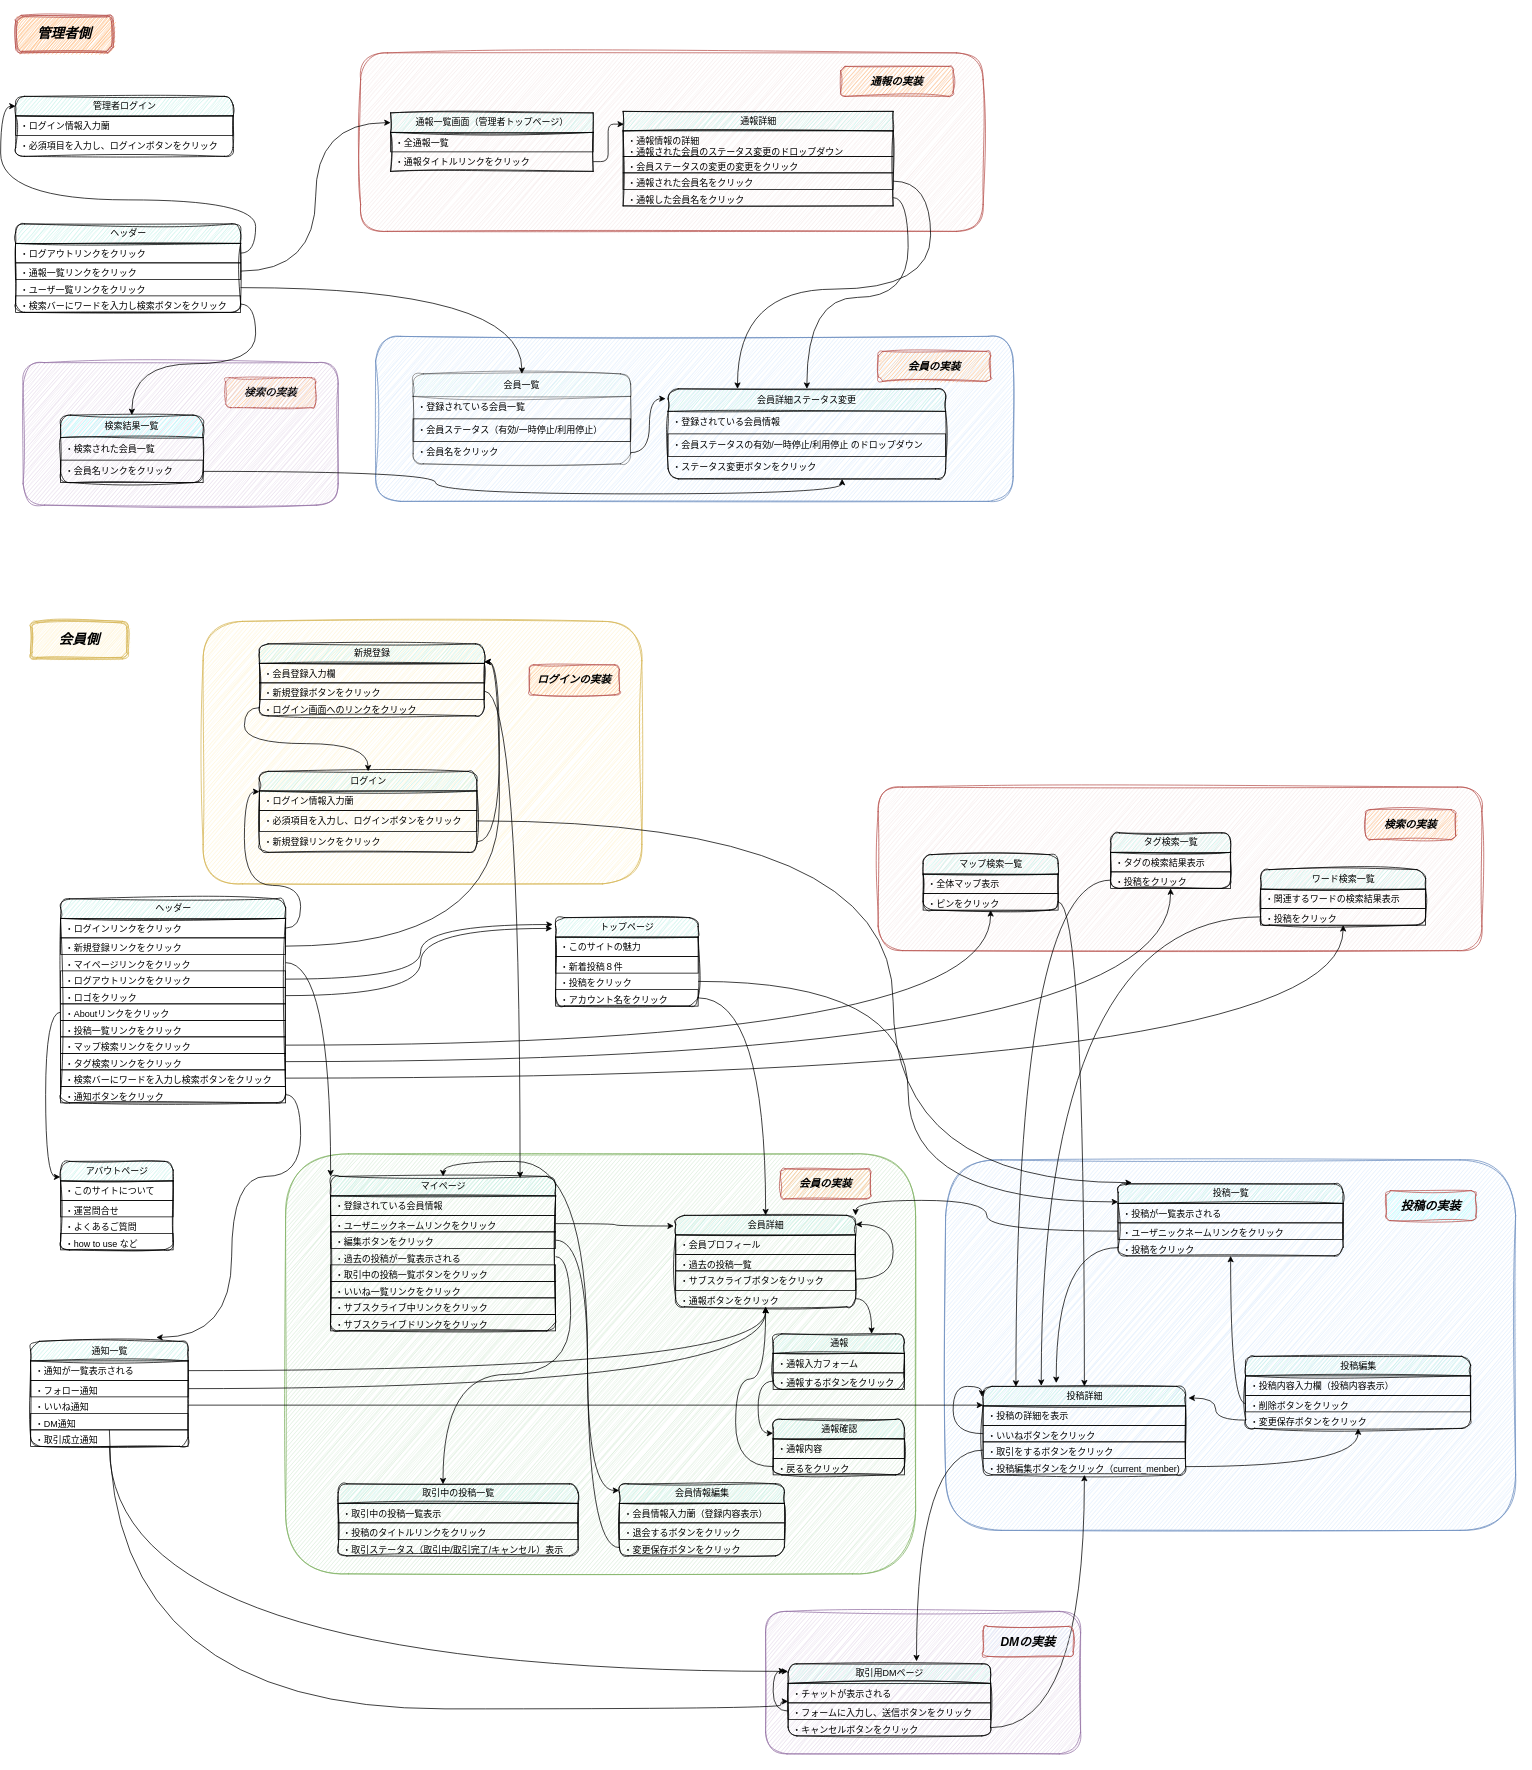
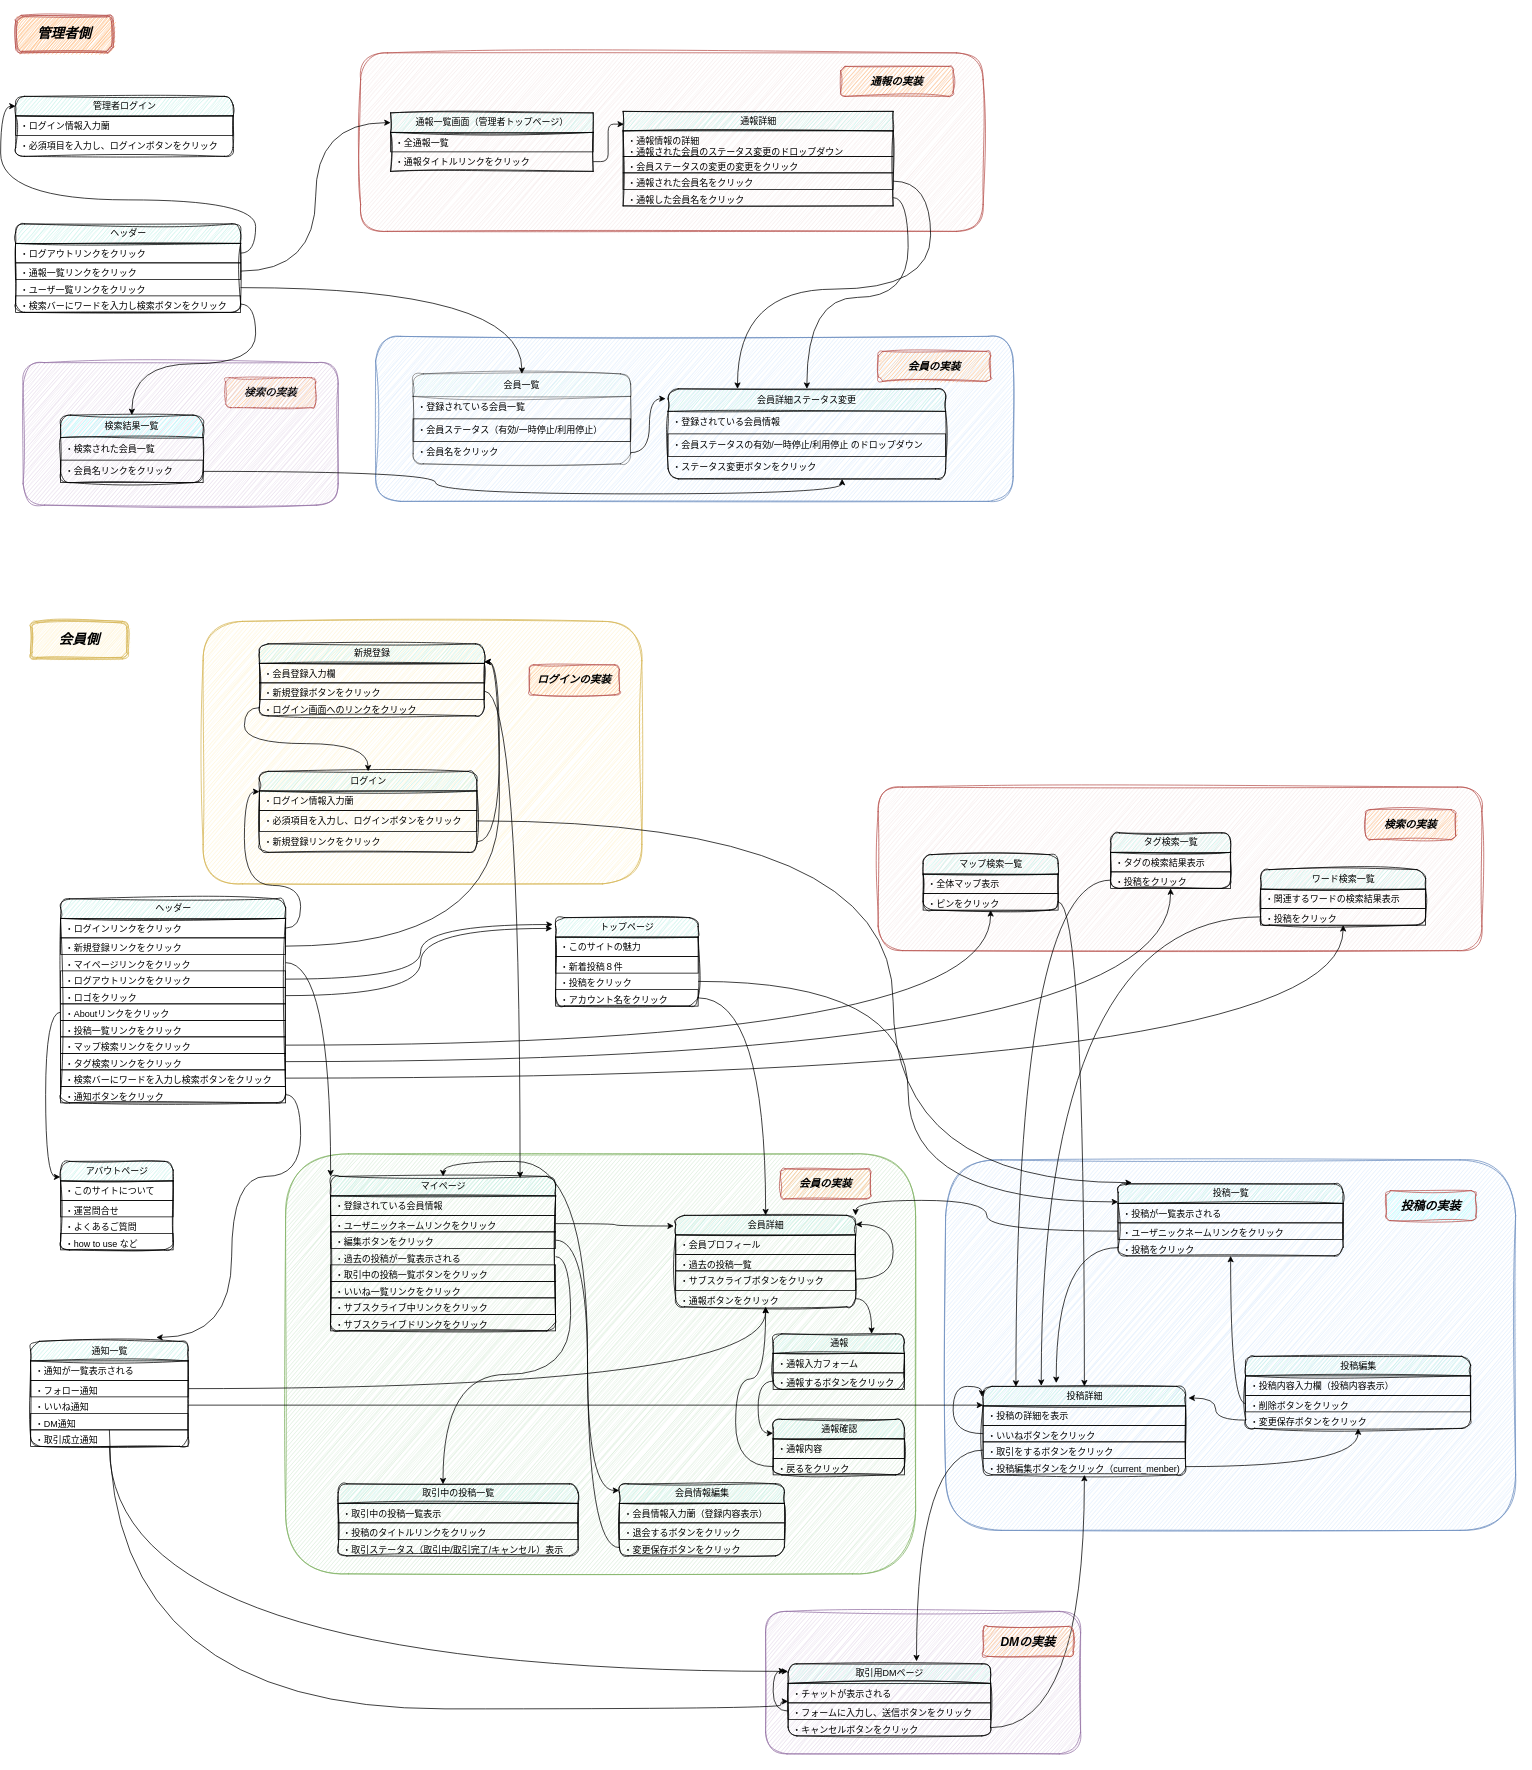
- <mxCell id="178" style="edgeStyle=orthogonalEdgeStyle;curved=1;orthogonalLoop=1;jettySize=auto;html=1;" edge="1" parent="1" source="172" target="106"><mxGeometry relative="1" as="geometry" /></mxCell>
- <mxCell id="139" value="&lt;font size=&quot;3&quot;&gt;&lt;b&gt;&lt;i&gt;DMの実装&lt;/i&gt;&lt;/b&gt;&lt;/font&gt;" style="rounded=1;whiteSpace=wrap;html=1;shadow=0;sketch=1;curveFitting=1;jiggle=2;strokeWidth=1;fillColor=#dae8fc;strokeColor=#b85450;" vertex="1" parent="1"><mxGeometry x="1310" y="2168" width="120" height="40" as="geometry" /></mxCell>
+ <mxCell id="139" value="&lt;font size=&quot;3&quot;&gt;&lt;b&gt;&lt;i&gt;DMの実装&lt;/i&gt;&lt;/b&gt;&lt;/font&gt;" style="rounded=1;whiteSpace=wrap;html=1;shadow=0;sketch=1;curveFitting=1;jiggle=2;strokeWidth=1;fillColor=#FFB570;strokeColor=#b85450;" vertex="1" parent="1"><mxGeometry x="1310" y="2168" width="120" height="40" as="geometry" /></mxCell>
